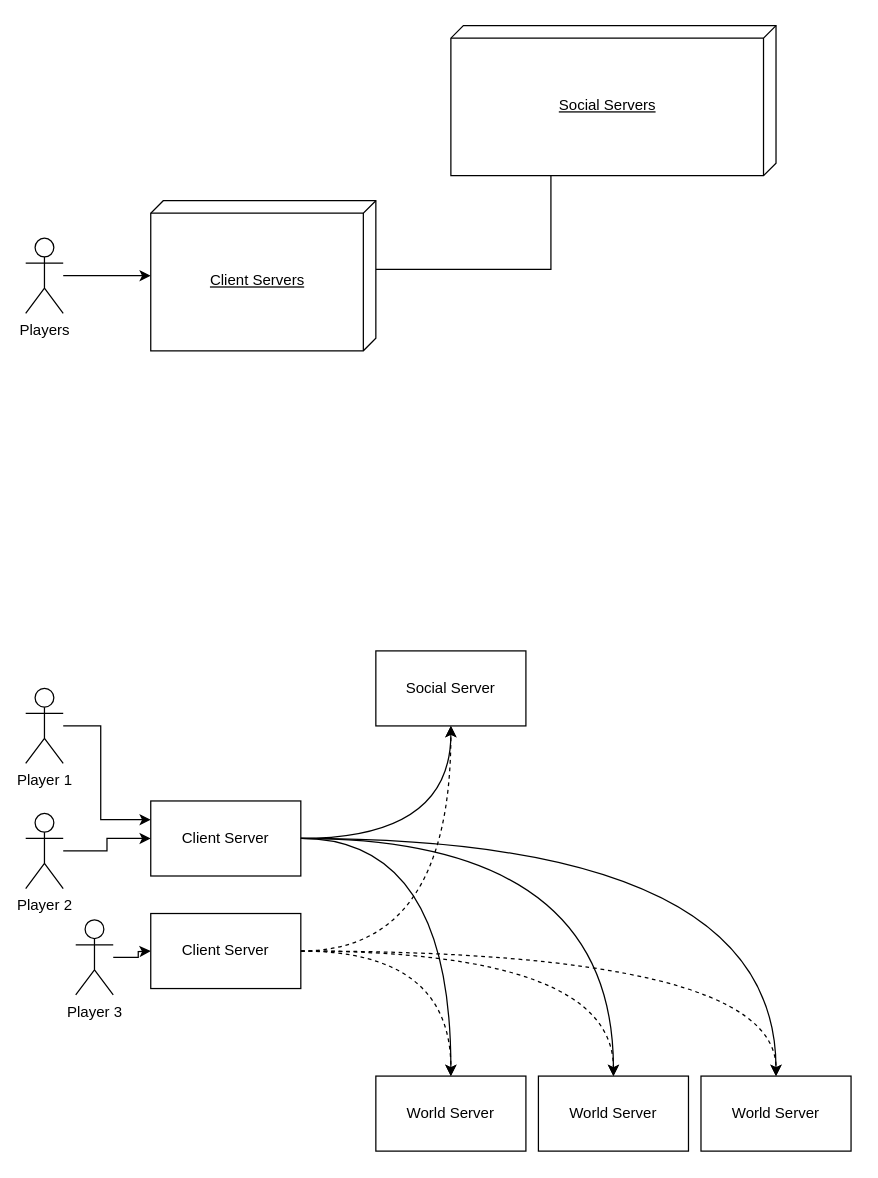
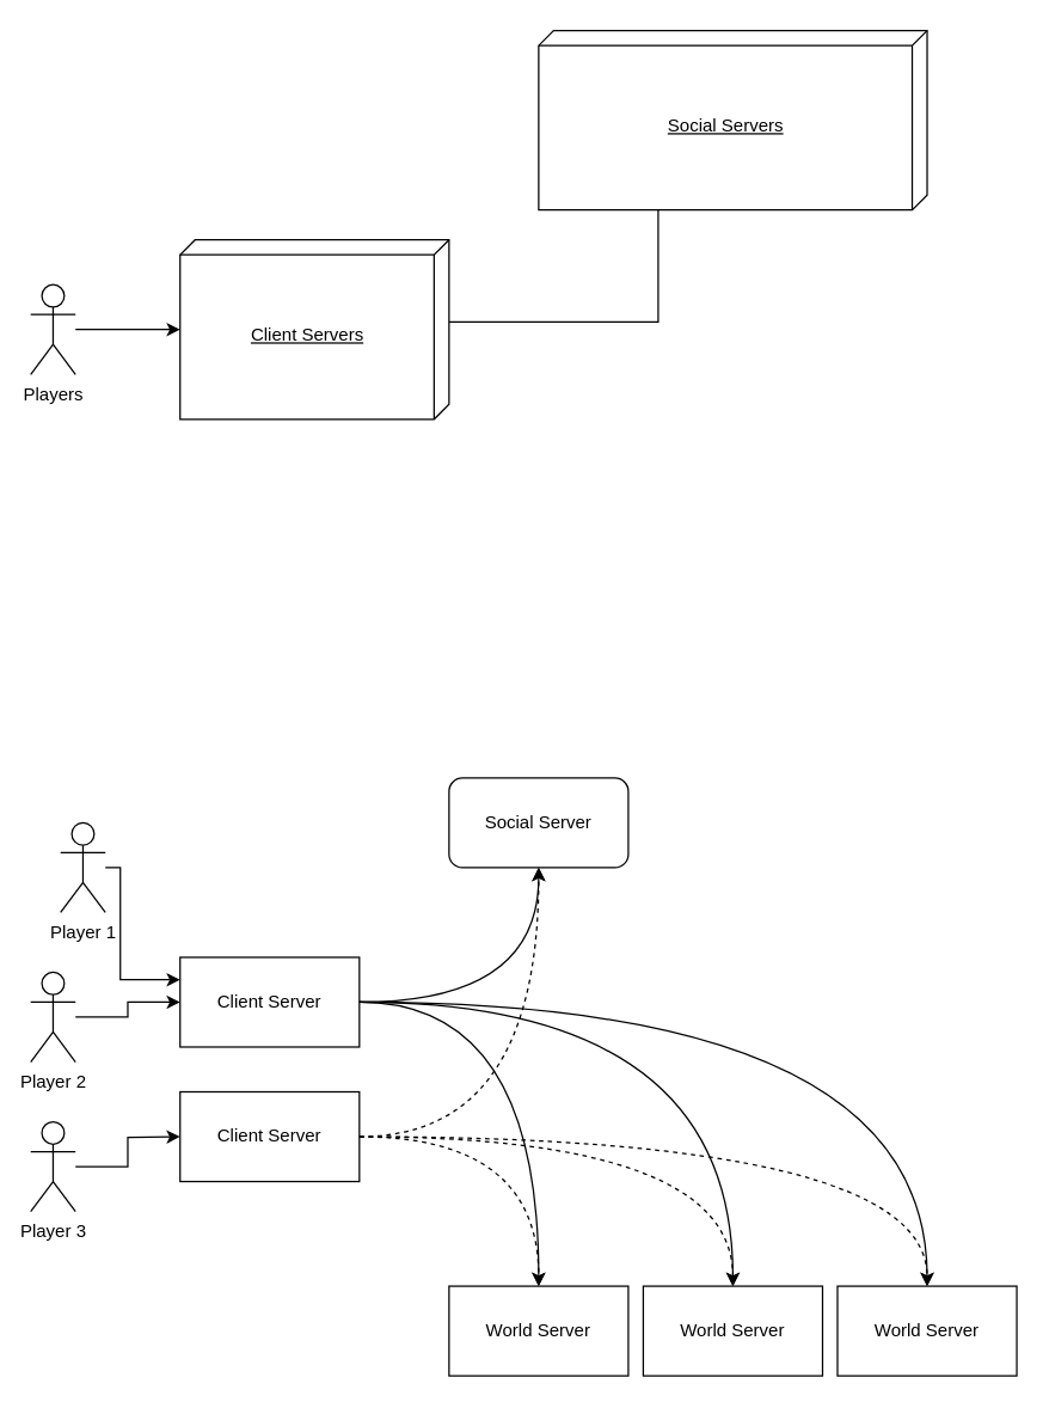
- <mxCell id="13" value="Social Server" style="rounded=0;whiteSpace=wrap;html=1;align=center;" vertex="1" parent="1"><mxGeometry x="300" y="520" width="120" height="60" as="geometry" /></mxCell>
+ <mxCell id="13" value="Social Server" style="whiteSpace=wrap;html=1;align=center;rounded=1;" vertex="1" parent="1"><mxGeometry x="300" y="520" width="120" height="60" as="geometry" /></mxCell>
- <mxCell id="8" value="Player 1" style="shape=umlActor;verticalLabelPosition=bottom;labelBackgroundColor=#ffffff;verticalAlign=top;html=1;" vertex="1" parent="1"><mxGeometry x="20" y="550" width="30" height="60" as="geometry" /></mxCell>
+ <mxCell id="8" value="Player 1" style="shape=umlActor;verticalLabelPosition=bottom;labelBackgroundColor=#ffffff;verticalAlign=top;html=1;" vertex="1" parent="1"><mxGeometry x="40" y="550" width="30" height="60" as="geometry" /></mxCell>
- <mxCell id="17" value="Player 3" style="shape=umlActor;verticalLabelPosition=bottom;labelBackgroundColor=#ffffff;verticalAlign=top;html=1;" vertex="1" parent="1"><mxGeometry x="60" y="735" width="30" height="60" as="geometry" /></mxCell>
+ <mxCell id="17" value="Player 3" style="shape=umlActor;verticalLabelPosition=bottom;labelBackgroundColor=#ffffff;verticalAlign=top;html=1;" vertex="1" parent="1"><mxGeometry x="20" y="750" width="30" height="60" as="geometry" /></mxCell>
